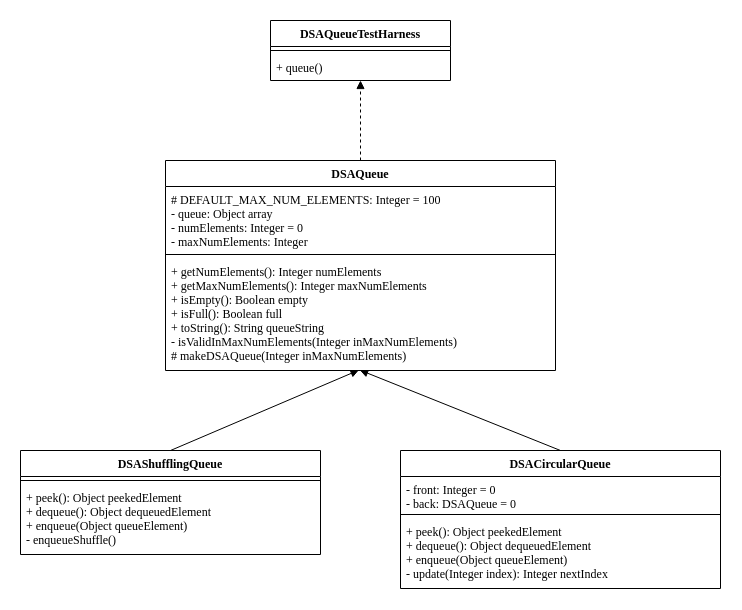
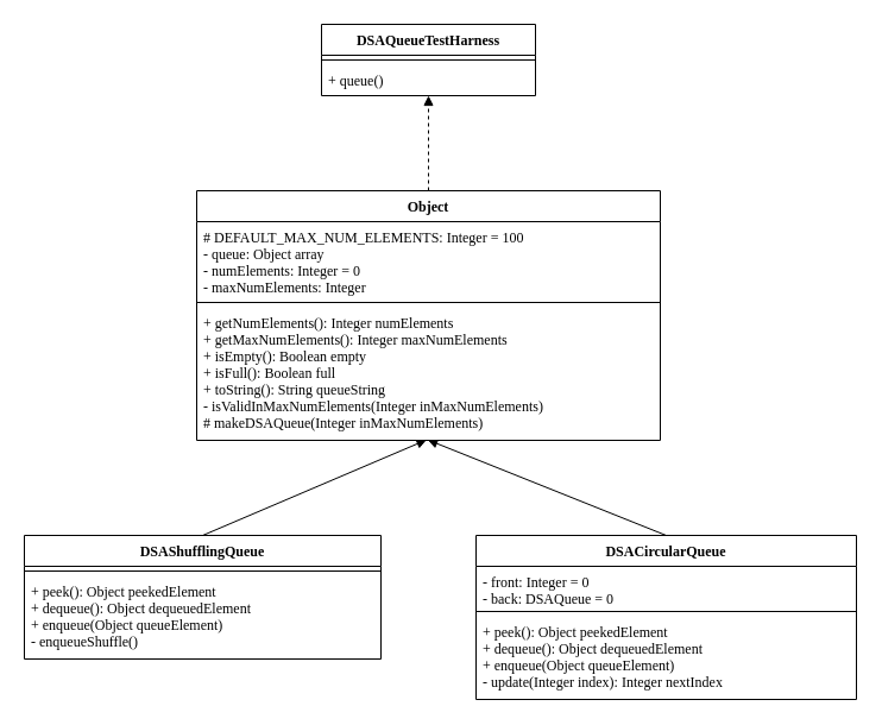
- <mxCell id="5" value="DSAQueue" style="swimlane;fontStyle=1;align=center;verticalAlign=top;childLayout=stackLayout;horizontal=1;startSize=26;horizontalStack=0;resizeParent=1;resizeParentMax=0;resizeLast=0;collapsible=1;marginBottom=0;fontFamily=Fira Code;labelBackgroundColor=none;swimlaneFillColor=#ffffff;" parent="1" vertex="1"><mxGeometry x="165" y="160" width="390" height="210" as="geometry"><mxRectangle x="610" y="314" width="90" height="26" as="alternateBounds" /></mxGeometry></mxCell>
+ <mxCell id="5" value="Object" style="swimlane;fontStyle=1;align=center;verticalAlign=top;childLayout=stackLayout;horizontal=1;startSize=26;horizontalStack=0;resizeParent=1;resizeParentMax=0;resizeLast=0;collapsible=1;marginBottom=0;fontFamily=Fira Code;labelBackgroundColor=none;swimlaneFillColor=#ffffff;" parent="1" vertex="1"><mxGeometry x="165" y="160" width="390" height="210" as="geometry"><mxRectangle x="610" y="314" width="90" height="26" as="alternateBounds" /></mxGeometry></mxCell>
